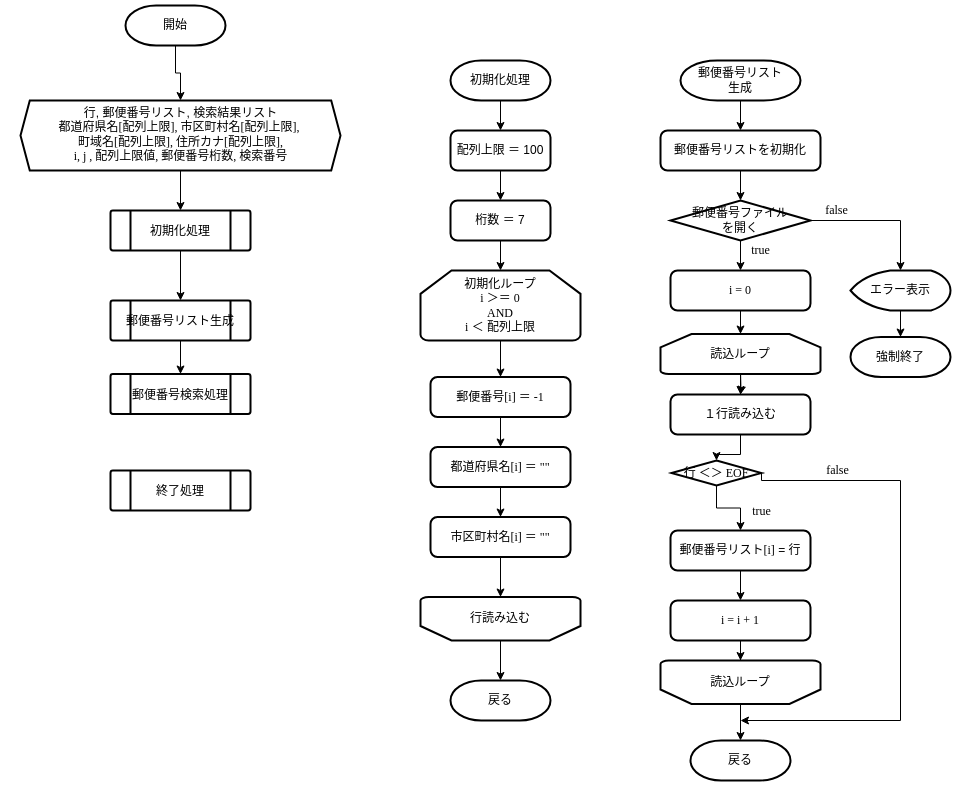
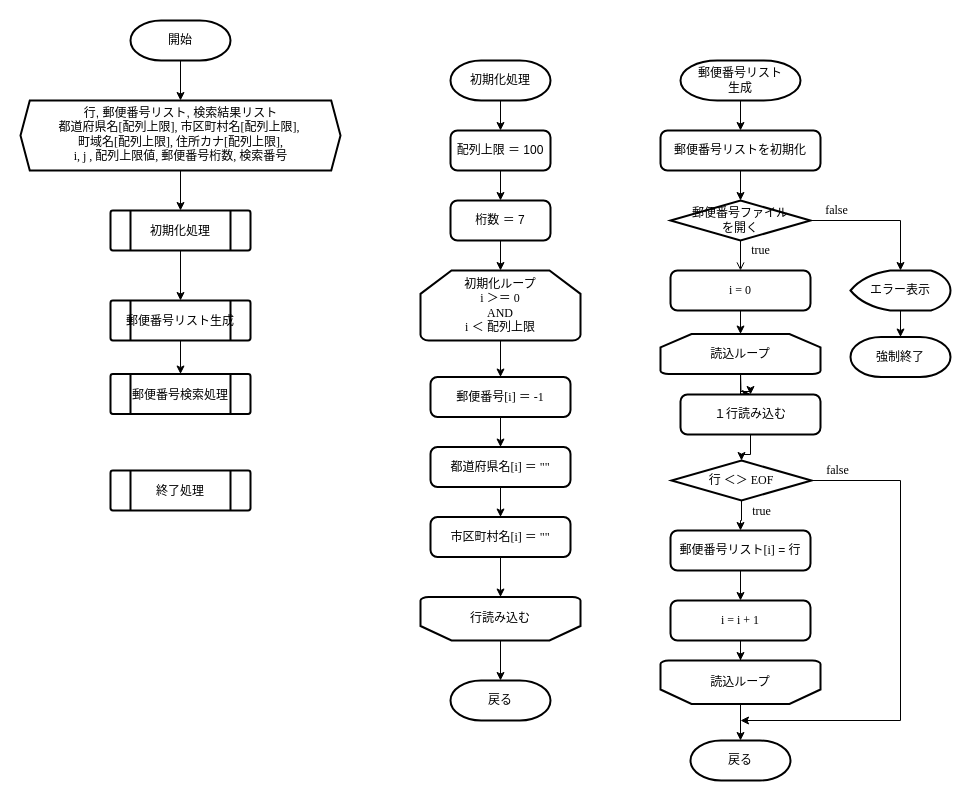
- <mxCell id="3" value="開始" style="strokeWidth=2;html=1;shape=mxgraph.flowchart.terminator;whiteSpace=wrap;" parent="1" vertex="1"><mxGeometry x="125" y="5" width="100" height="40" as="geometry" /></mxCell>
+ <mxCell id="3" value="開始" style="strokeWidth=2;html=1;shape=mxgraph.flowchart.terminator;whiteSpace=wrap;" parent="1" vertex="1"><mxGeometry x="130" y="20" width="100" height="40" as="geometry" /></mxCell>
- <mxCell id="31" style="edgeStyle=orthogonalEdgeStyle;rounded=0;orthogonalLoop=1;jettySize=auto;html=1;entryX=0.5;entryY=0;entryDx=0;entryDy=0;fontFamily=Lucida Console;" parent="1" source="33" target="49" edge="1"><mxGeometry relative="1" as="geometry" /></mxCell>
+ <mxCell id="31" style="edgeStyle=orthogonalEdgeStyle;rounded=0;orthogonalLoop=1;jettySize=auto;html=1;entryX=0.5;entryY=0;entryDx=0;entryDy=0;fontFamily=Lucida Console;endArrow=open;" parent="1" source="33" target="49" edge="1"><mxGeometry relative="1" as="geometry" /></mxCell>
- <mxCell id="45" value="１行読み込む" style="rounded=1;whiteSpace=wrap;html=1;absoluteArcSize=1;arcSize=14;strokeWidth=2;" parent="1" vertex="1"><mxGeometry x="670" y="394" width="140" height="40" as="geometry" /></mxCell>
+ <mxCell id="45" value="１行読み込む" style="rounded=1;whiteSpace=wrap;html=1;absoluteArcSize=1;arcSize=14;strokeWidth=2;" parent="1" vertex="1"><mxGeometry x="680" y="394" width="140" height="40" as="geometry" /></mxCell>
- <mxCell id="43" value="行 ＜＞ EOF" style="strokeWidth=2;html=1;shape=mxgraph.flowchart.decision;whiteSpace=wrap;fontFamily=Lucida Console;" parent="1" vertex="1"><mxGeometry x="671" y="460" width="90" height="25" as="geometry" /></mxCell>
+ <mxCell id="43" value="行 ＜＞ EOF" style="strokeWidth=2;html=1;shape=mxgraph.flowchart.decision;whiteSpace=wrap;fontFamily=Lucida Console;" parent="1" vertex="1"><mxGeometry x="671" y="460" width="140" height="40" as="geometry" /></mxCell>
